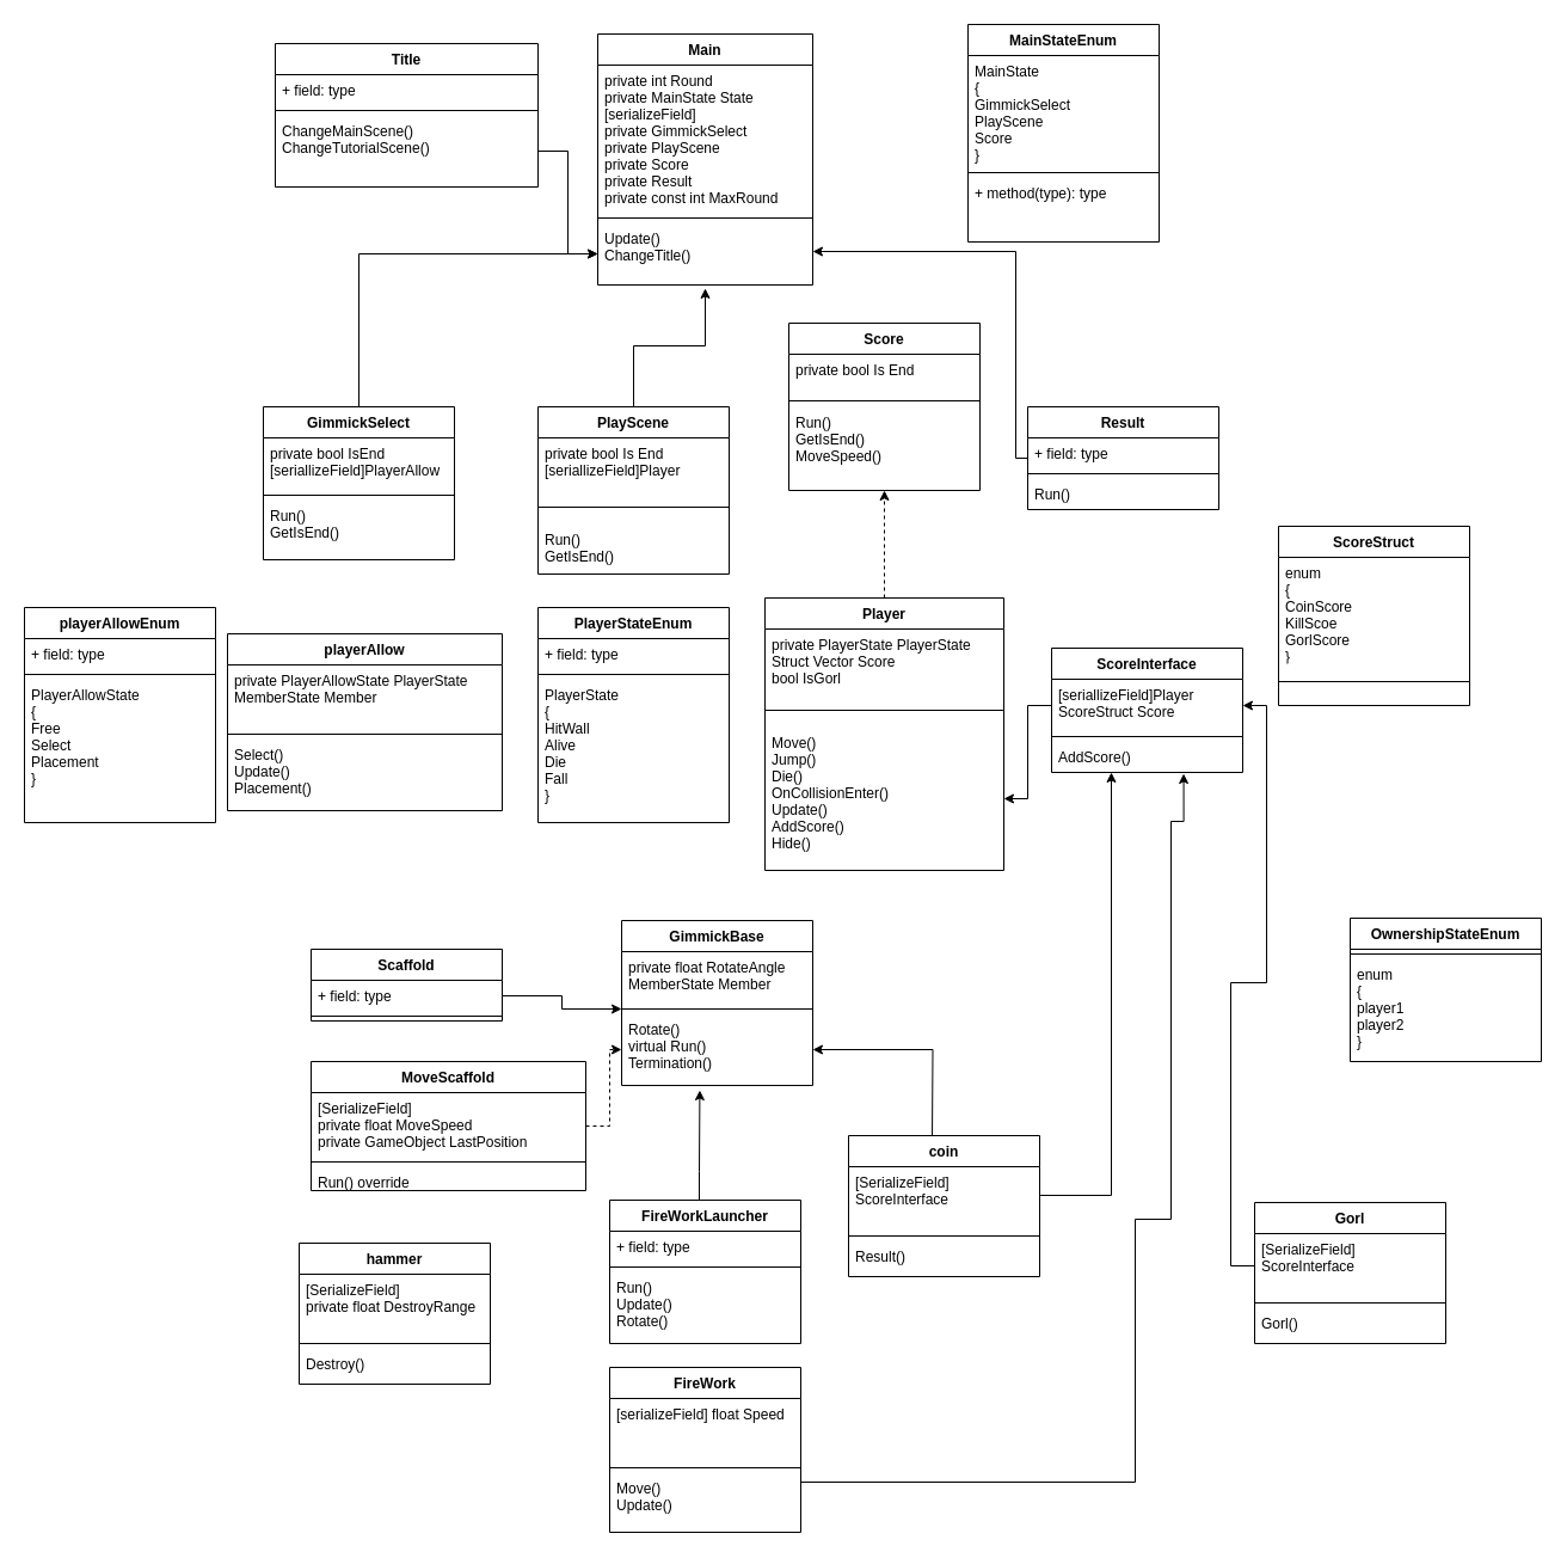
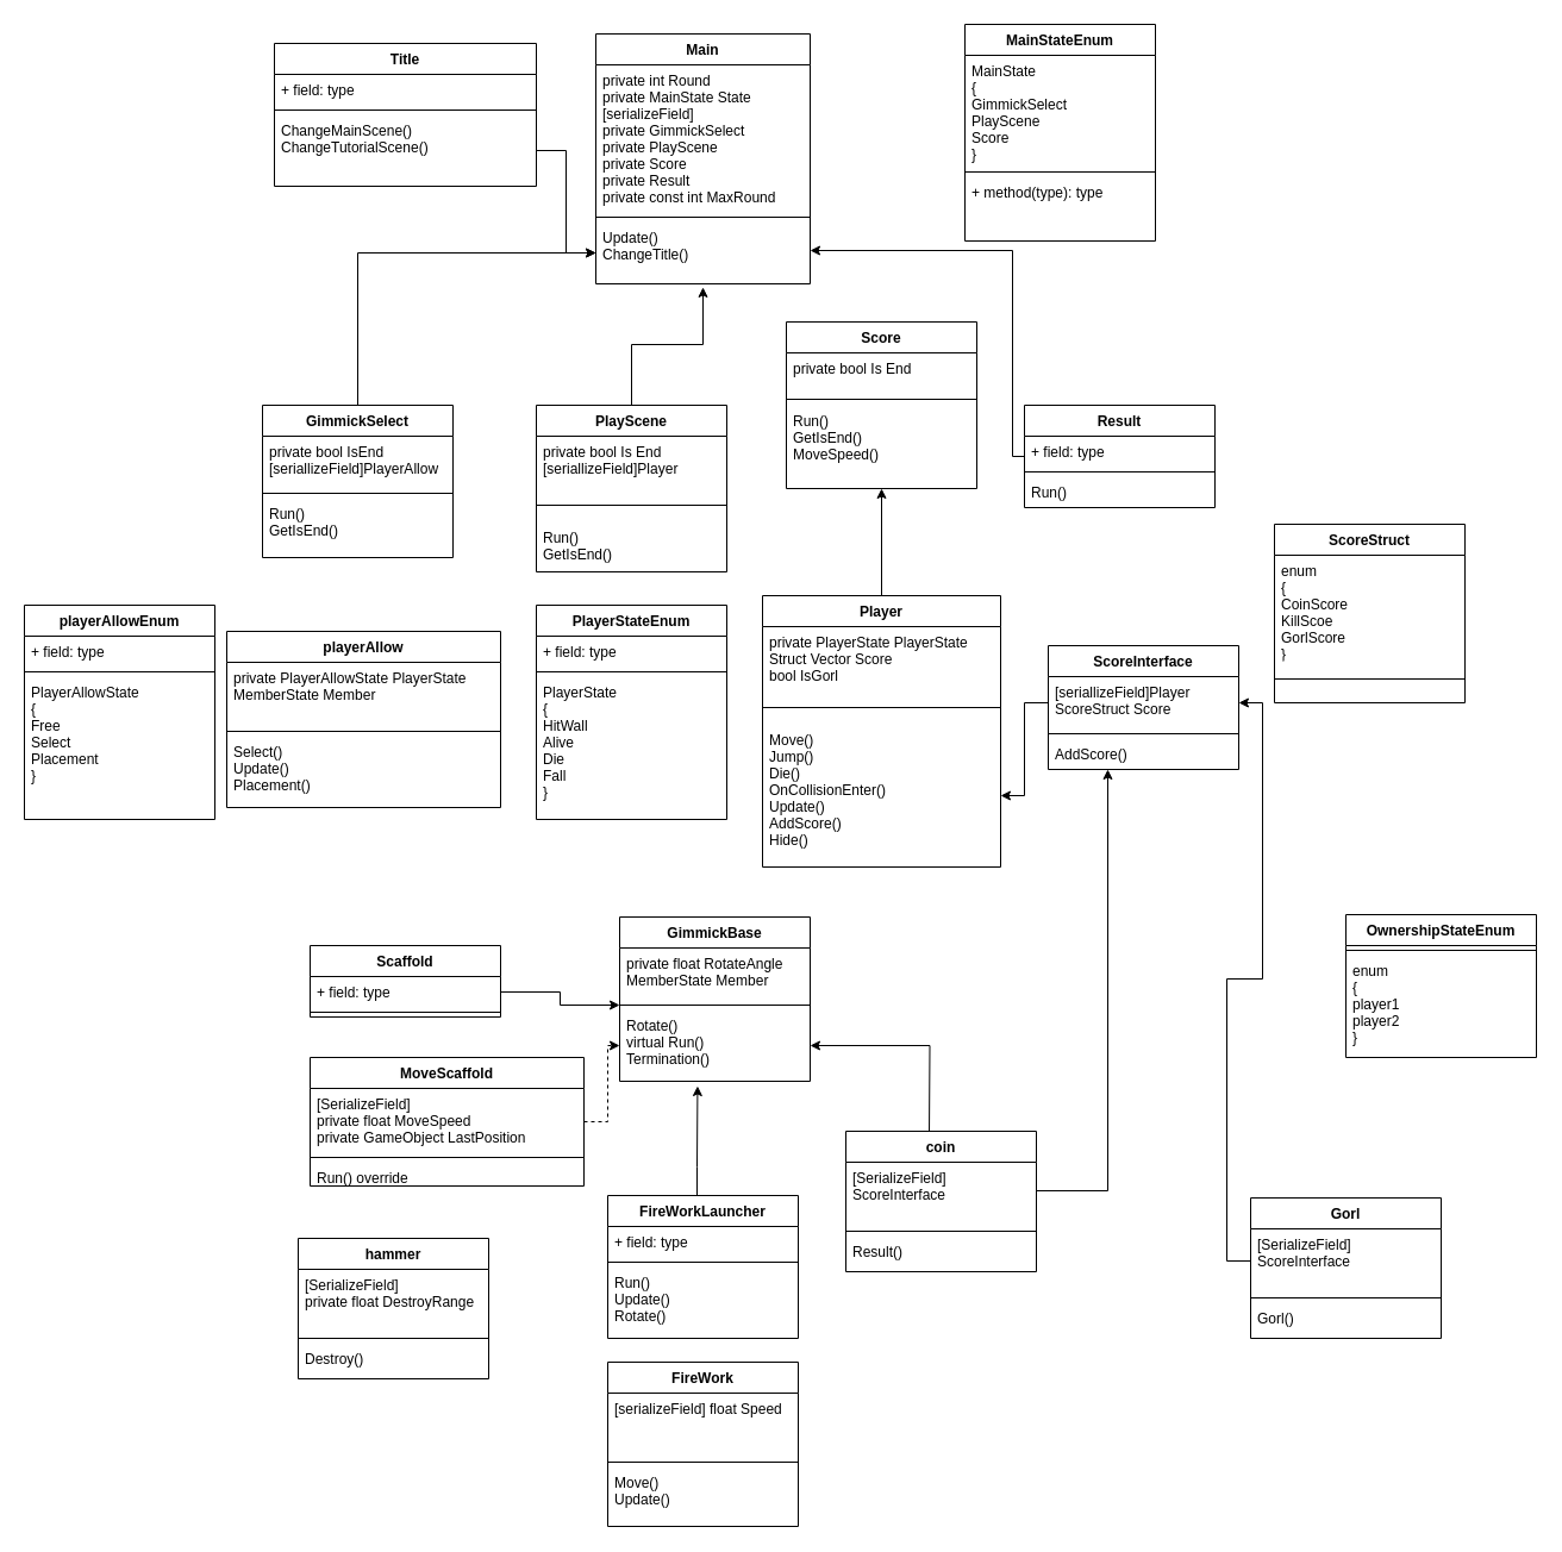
- <mxCell id="14" style="edgeStyle=orthogonalEdgeStyle;rounded=0;orthogonalLoop=1;jettySize=auto;html=1;entryX=0.5;entryY=1;entryDx=0;entryDy=0;entryPerimeter=0;dashed=1;" parent="1" source="15" target="5" edge="1"><mxGeometry relative="1" as="geometry" /></mxCell>
+ <mxCell id="14" style="edgeStyle=orthogonalEdgeStyle;rounded=0;orthogonalLoop=1;jettySize=auto;html=1;entryX=0.5;entryY=1;entryDx=0;entryDy=0;entryPerimeter=0;" parent="1" source="15" target="5" edge="1"><mxGeometry relative="1" as="geometry" /></mxCell>
- <mxCell id="24" style="edgeStyle=orthogonalEdgeStyle;rounded=0;orthogonalLoop=1;jettySize=auto;html=1;entryX=0.691;entryY=1.039;entryDx=0;entryDy=0;entryPerimeter=0;" parent="1" source="25" target="85" edge="1"><mxGeometry relative="1" as="geometry"><Array as="points"><mxPoint x="950" y="1240" /><mxPoint x="950" y="1020" /><mxPoint x="980" y="1020" /><mxPoint x="980" y="687" /></Array></mxGeometry></mxCell>
